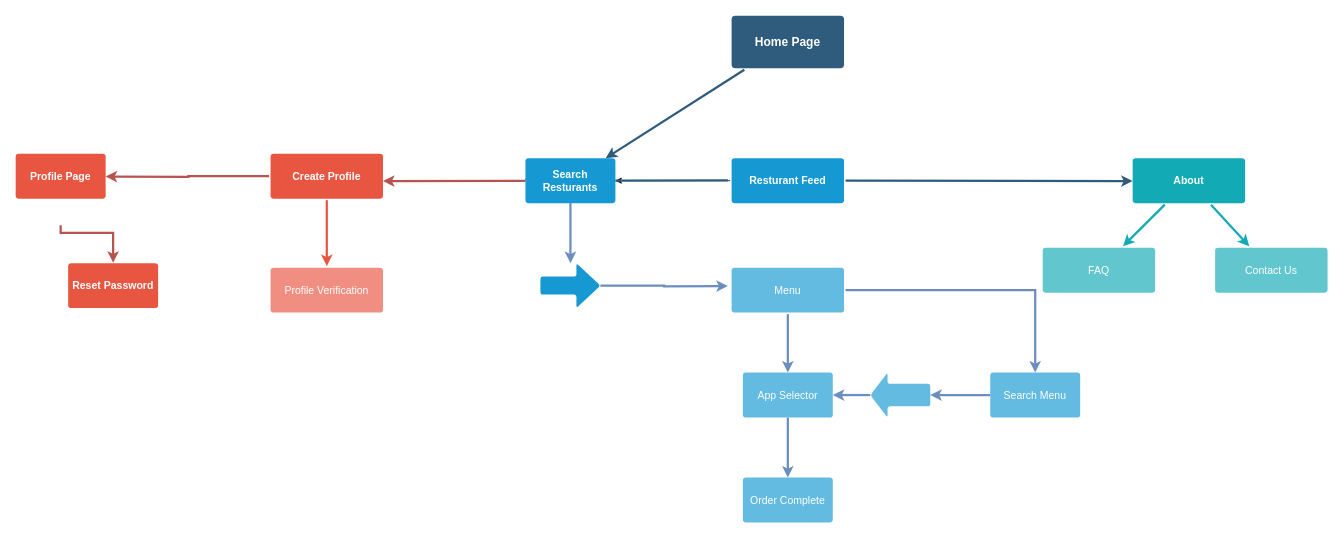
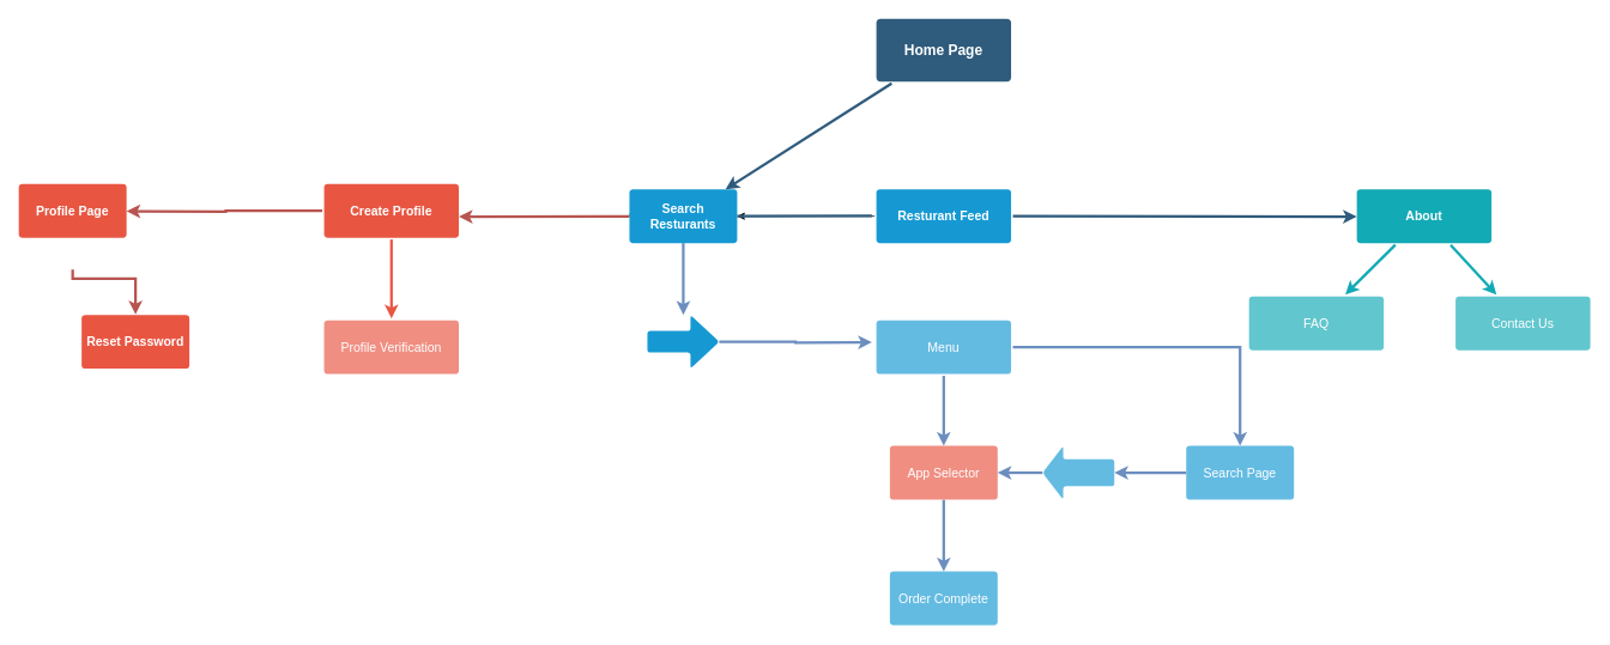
- <mxCell id="21" value="App Selector" style="whiteSpace=wrap;html=1;rounded=1;shadow=0;fontSize=14;fontColor=#FFFFFF;strokeColor=none;strokeWidth=3;fillColor=#64bbe2;spacing=5;arcSize=7;" vertex="1" parent="1"><mxGeometry x="990" y="496.5" width="120" height="60" as="geometry" /></mxCell>
+ <mxCell id="21" value="App Selector" style="whiteSpace=wrap;html=1;rounded=1;shadow=0;fontSize=14;fontColor=#FFFFFF;strokeColor=none;strokeWidth=3;fillColor=#f08e81;spacing=5;arcSize=7;" vertex="1" parent="1"><mxGeometry x="990" y="496.5" width="120" height="60" as="geometry" /></mxCell>
- <mxCell id="29" value="Search Menu" style="whiteSpace=wrap;html=1;rounded=1;shadow=0;fontSize=14;fontColor=#FFFFFF;strokeColor=none;strokeWidth=3;fillColor=#64bbe2;spacing=5;arcSize=7;" vertex="1" parent="1"><mxGeometry x="1320" y="496.5" width="120" height="60" as="geometry" /></mxCell>
+ <mxCell id="29" value="Search Page" style="whiteSpace=wrap;html=1;rounded=1;shadow=0;fontSize=14;fontColor=#FFFFFF;strokeColor=none;strokeWidth=3;fillColor=#64bbe2;spacing=5;arcSize=7;" vertex="1" parent="1"><mxGeometry x="1320" y="496.5" width="120" height="60" as="geometry" /></mxCell>
